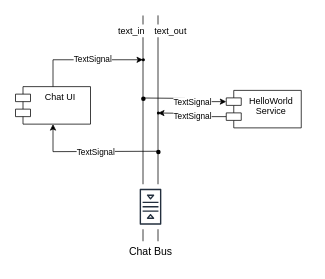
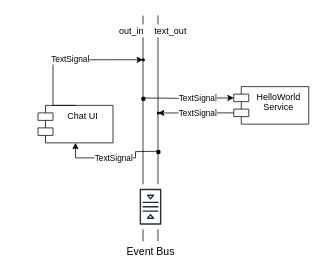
- <mxCell id="17" value="text_in" style="text;html=1;align=center;verticalAlign=middle;whiteSpace=wrap;rounded=0;fillColor=#FFFFFF;" vertex="1" parent="1"><mxGeometry x="145" y="32.17" width="60" height="17" as="geometry" /></mxCell>
+ <mxCell id="17" value="out_in" style="text;html=1;align=center;verticalAlign=middle;whiteSpace=wrap;rounded=0;fillColor=#FFFFFF;" vertex="1" parent="1"><mxGeometry x="145" y="32.17" width="60" height="17" as="geometry" /></mxCell>
- <mxCell id="4" value="Chat UI" style="shape=module;align=left;spacingLeft=20;align=center;verticalAlign=top;" parent="1" vertex="1"><mxGeometry x="20" y="115" width="100" height="50" as="geometry" /></mxCell>
+ <mxCell id="4" value="Chat UI" style="shape=module;align=left;spacingLeft=20;align=center;verticalAlign=top;" parent="1" vertex="1"><mxGeometry x="50" y="140" width="100" height="50" as="geometry" /></mxCell>
- <mxCell id="10" value="HelloWorld&#10;Service" style="shape=module;align=left;spacingLeft=20;align=center;verticalAlign=top;" parent="1" vertex="1"><mxGeometry x="301" y="120" width="100" height="50" as="geometry" /></mxCell>
+ <mxCell id="10" value="HelloWorld&#10;Service" style="shape=module;align=left;spacingLeft=20;align=center;verticalAlign=top;" parent="1" vertex="1"><mxGeometry x="311" y="115" width="100" height="50" as="geometry" /></mxCell>
- <mxCell id="18" value="&lt;font style=&quot;font-size: 14px;&quot;&gt;Chat Bus&lt;/font&gt;" style="text;html=1;align=center;verticalAlign=middle;whiteSpace=wrap;rounded=0;" vertex="1" parent="1"><mxGeometry x="159.52" y="320" width="80.99" height="30" as="geometry" /></mxCell>
+ <mxCell id="18" value="&lt;font style=&quot;font-size: 14px;&quot;&gt;Event Bus&lt;/font&gt;" style="text;html=1;align=center;verticalAlign=middle;whiteSpace=wrap;rounded=0;" vertex="1" parent="1"><mxGeometry x="159.52" y="320" width="80.99" height="30" as="geometry" /></mxCell>
